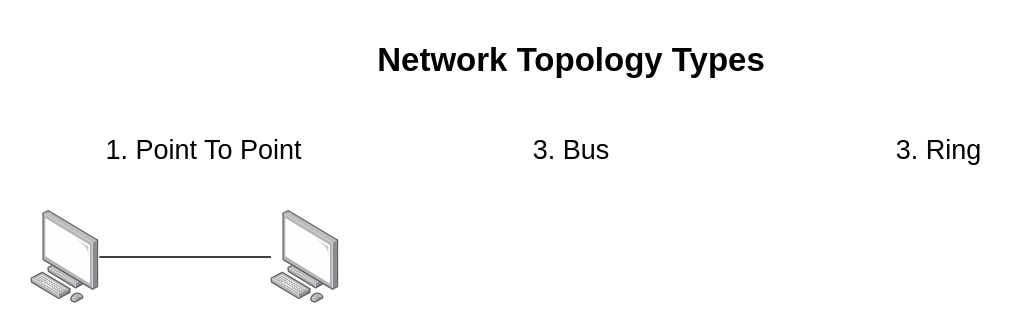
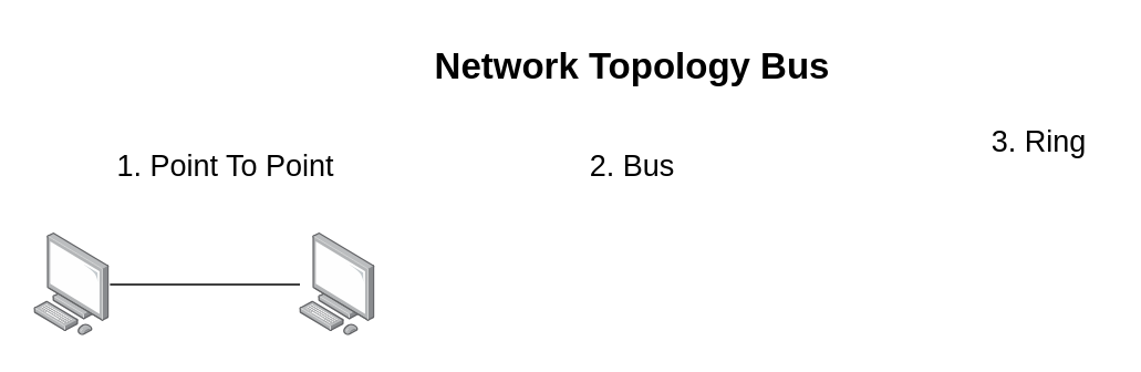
- <mxCell id="2" value="&lt;b&gt;&lt;font style=&quot;font-size: 22px;&quot;&gt;Network Topology Types&lt;/font&gt;&lt;/b&gt;" style="text;html=1;align=center;verticalAlign=middle;resizable=0;points=[];autosize=1;strokeColor=none;fillColor=none;" vertex="1" parent="1"><mxGeometry x="240" y="20" width="280" height="40" as="geometry" /></mxCell>
+ <mxCell id="2" value="&lt;b&gt;&lt;font style=&quot;font-size: 22px;&quot;&gt;Network Topology Bus&lt;/font&gt;&lt;/b&gt;" style="text;html=1;align=center;verticalAlign=middle;resizable=0;points=[];autosize=1;strokeColor=none;fillColor=none;" vertex="1" parent="1"><mxGeometry x="240" y="20" width="280" height="40" as="geometry" /></mxCell>
- <mxCell id="4" value="&lt;span style=&quot;font-size: 18px;&quot;&gt;3. Bus&lt;/span&gt;" style="text;html=1;align=center;verticalAlign=middle;resizable=0;points=[];autosize=1;strokeColor=none;fillColor=none;" vertex="1" parent="1"><mxGeometry x="345" y="80" width="70" height="40" as="geometry" /></mxCell>
+ <mxCell id="4" value="&lt;span style=&quot;font-size: 18px;&quot;&gt;2. Bus&lt;/span&gt;" style="text;html=1;align=center;verticalAlign=middle;resizable=0;points=[];autosize=1;strokeColor=none;fillColor=none;" vertex="1" parent="1"><mxGeometry x="345" y="80" width="70" height="40" as="geometry" /></mxCell>
- <mxCell id="5" value="&lt;span style=&quot;font-size: 18px;&quot;&gt;3. Ring&lt;/span&gt;" style="text;html=1;align=center;verticalAlign=middle;resizable=0;points=[];autosize=1;strokeColor=none;fillColor=none;" vertex="1" parent="1"><mxGeometry x="585" y="80" width="80" height="40" as="geometry" /></mxCell>
+ <mxCell id="5" value="&lt;span style=&quot;font-size: 18px;&quot;&gt;3. Ring&lt;/span&gt;" style="text;html=1;align=center;verticalAlign=middle;resizable=0;points=[];autosize=1;strokeColor=none;fillColor=none;" vertex="1" parent="1"><mxGeometry x="585" y="65" width="80" height="40" as="geometry" /></mxCell>
